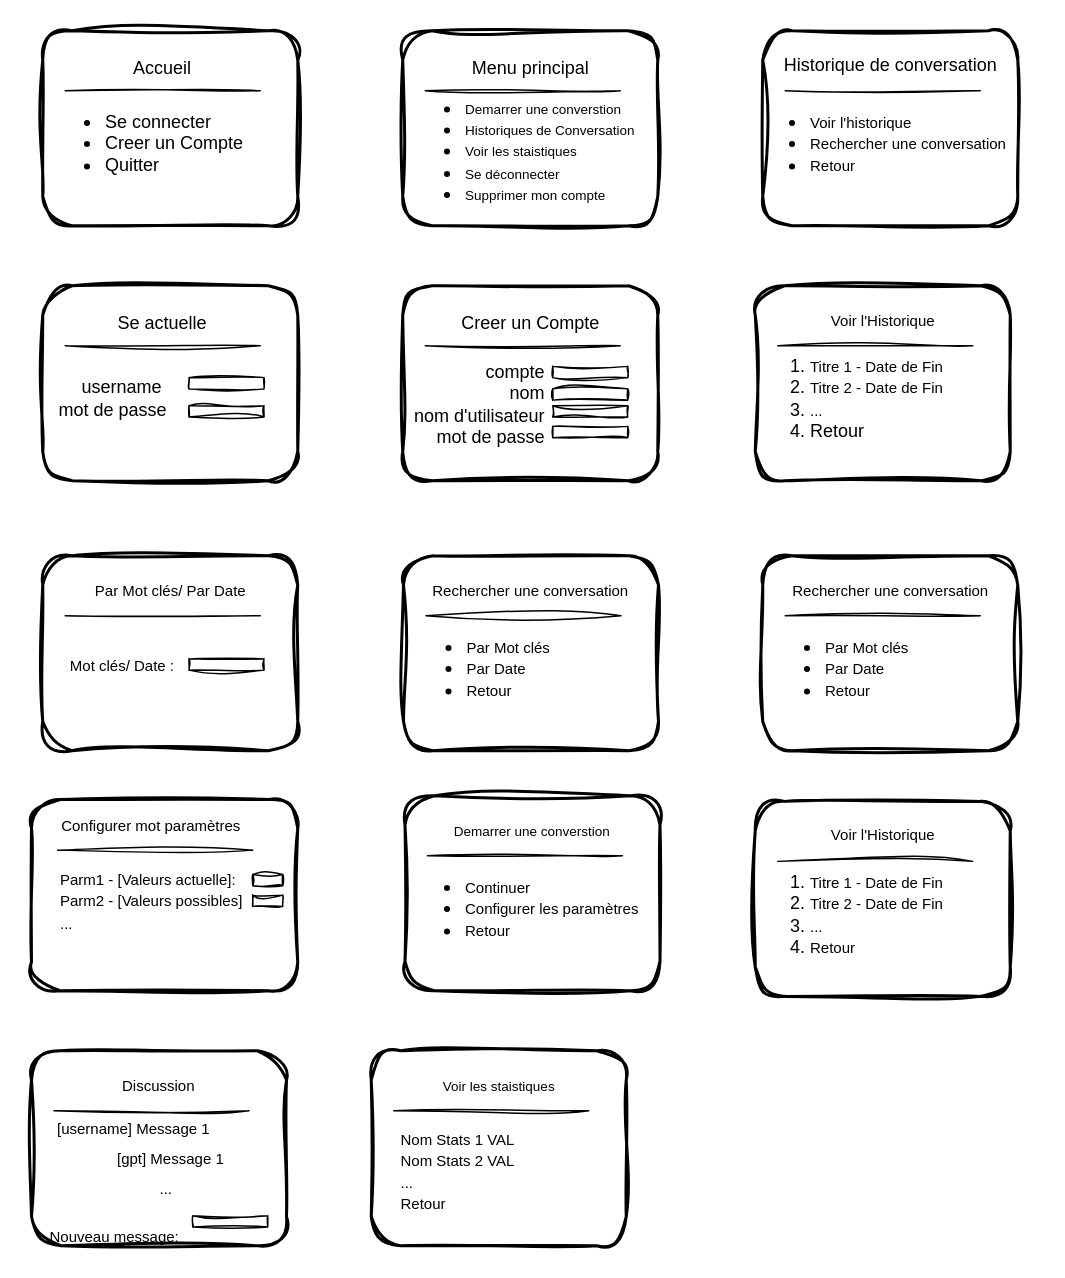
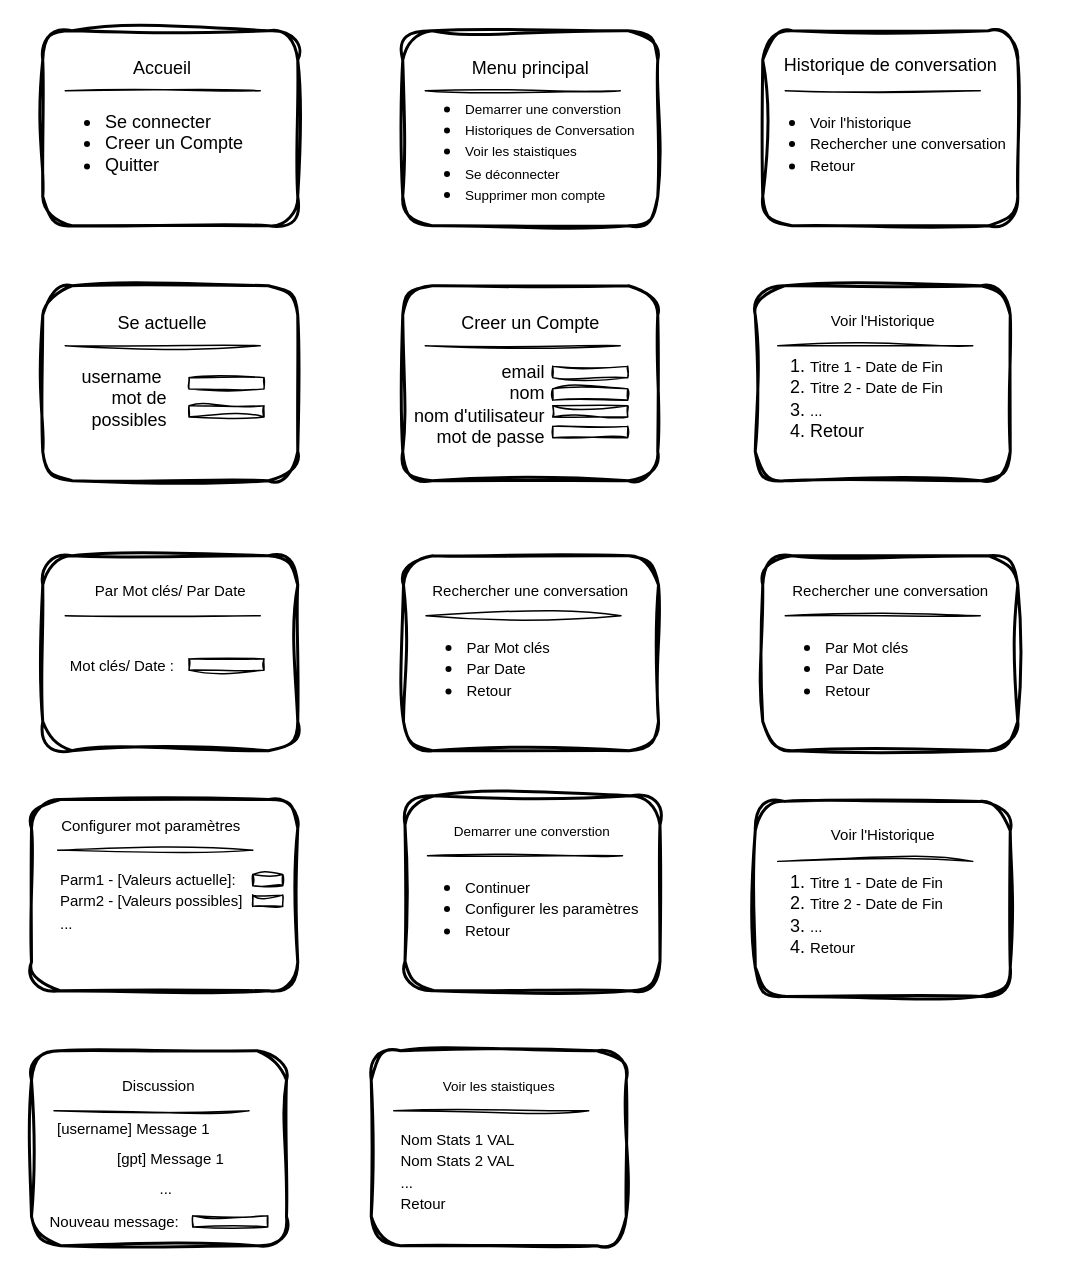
- <mxCell id="20" value="&lt;div&gt;username&amp;nbsp;&lt;/div&gt;mot de passe" style="text;html=1;align=right;verticalAlign=middle;whiteSpace=wrap;rounded=0;labelBackgroundColor=none;sketch=1;curveFitting=1;jiggle=2;" parent="1" vertex="1"><mxGeometry x="33" y="238.75" width="80" height="52.5" as="geometry" /></mxCell>
+ <mxCell id="20" value="&lt;div&gt;username&amp;nbsp;&lt;/div&gt;mot de possibles" style="text;html=1;align=right;verticalAlign=middle;whiteSpace=wrap;rounded=0;labelBackgroundColor=none;sketch=1;curveFitting=1;jiggle=2;" parent="1" vertex="1"><mxGeometry x="33" y="238.75" width="80" height="52.5" as="geometry" /></mxCell>
- <mxCell id="21" value="&lt;div&gt;compte&lt;/div&gt;&lt;div&gt;nom&lt;/div&gt;&lt;div&gt;nom d'utilisateur&lt;/div&gt;mot de passe" style="text;html=1;align=right;verticalAlign=middle;whiteSpace=wrap;rounded=0;labelBackgroundColor=none;sketch=1;curveFitting=1;jiggle=2;" parent="1" vertex="1"><mxGeometry x="269.5" y="238.75" width="95" height="61.25" as="geometry" /></mxCell>
+ <mxCell id="21" value="&lt;div&gt;email&lt;/div&gt;&lt;div&gt;nom&lt;/div&gt;&lt;div&gt;nom d'utilisateur&lt;/div&gt;mot de passe" style="text;html=1;align=right;verticalAlign=middle;whiteSpace=wrap;rounded=0;labelBackgroundColor=none;sketch=1;curveFitting=1;jiggle=2;" parent="1" vertex="1"><mxGeometry x="269.5" y="238.75" width="95" height="61.25" as="geometry" /></mxCell>
- <mxCell id="44" value="&lt;font size=&quot;1&quot; face=&quot;Helvetica&quot;&gt;Nouveau message:&lt;/font&gt;" style="text;whiteSpace=wrap;html=1;fontFamily=Architects Daughter;fontSource=https%3A%2F%2Ffonts.googleapis.com%2Fcss%3Ffamily%3DArchitects%2BDaughter;" parent="1" vertex="1"><mxGeometry x="30.5" y="810" width="90" height="17.5" as="geometry" /></mxCell>
+ <mxCell id="44" value="&lt;font size=&quot;1&quot; face=&quot;Helvetica&quot;&gt;Nouveau message:&lt;/font&gt;" style="text;whiteSpace=wrap;html=1;fontFamily=Architects Daughter;fontSource=https%3A%2F%2Ffonts.googleapis.com%2Fcss%3Ffamily%3DArchitects%2BDaughter;" parent="1" vertex="1"><mxGeometry x="30.5" y="800" width="90" height="17.5" as="geometry" /></mxCell>
